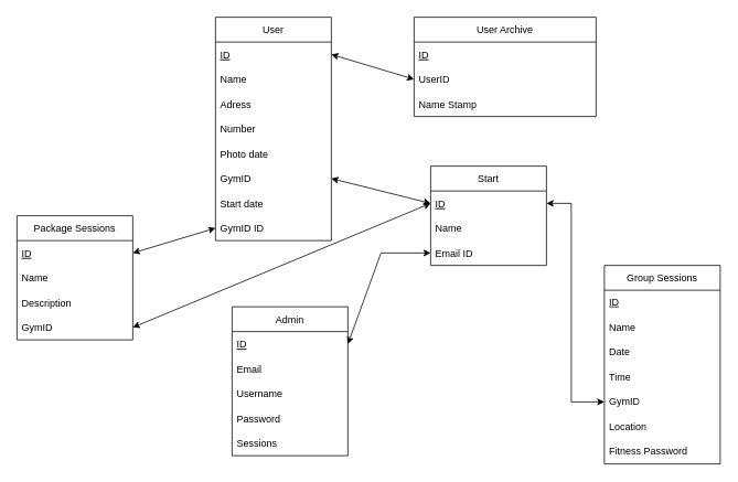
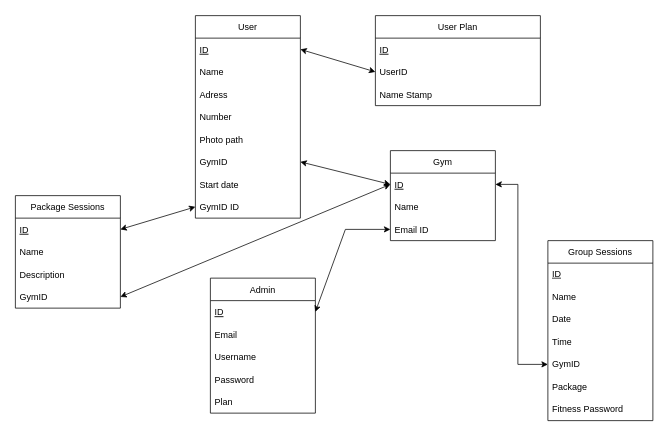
- <mxCell id="15" value="User Archive" style="swimlane;fontStyle=0;childLayout=stackLayout;horizontal=1;startSize=30;horizontalStack=0;resizeParent=1;resizeParentMax=0;resizeLast=0;collapsible=1;marginBottom=0;" parent="1" vertex="1"><mxGeometry x="500" y="20" width="220" height="120" as="geometry"><mxRectangle x="320" y="310" width="110" height="30" as="alternateBounds" /></mxGeometry></mxCell>
+ <mxCell id="15" value="User Plan" style="swimlane;fontStyle=0;childLayout=stackLayout;horizontal=1;startSize=30;horizontalStack=0;resizeParent=1;resizeParentMax=0;resizeLast=0;collapsible=1;marginBottom=0;" parent="1" vertex="1"><mxGeometry x="500" y="20" width="220" height="120" as="geometry"><mxRectangle x="320" y="310" width="110" height="30" as="alternateBounds" /></mxGeometry></mxCell>
- <mxCell id="7" value="Photo date" style="text;strokeColor=none;fillColor=none;align=left;verticalAlign=middle;spacingLeft=4;spacingRight=4;overflow=hidden;points=[[0,0.5],[1,0.5]];portConstraint=eastwest;rotatable=0;" parent="2" vertex="1"><mxGeometry y="150" width="140" height="30" as="geometry" /></mxCell>
+ <mxCell id="7" value="Photo path" style="text;strokeColor=none;fillColor=none;align=left;verticalAlign=middle;spacingLeft=4;spacingRight=4;overflow=hidden;points=[[0,0.5],[1,0.5]];portConstraint=eastwest;rotatable=0;" parent="2" vertex="1"><mxGeometry y="150" width="140" height="30" as="geometry" /></mxCell>
- <mxCell id="11" value="Start" style="swimlane;fontStyle=0;childLayout=stackLayout;horizontal=1;startSize=30;horizontalStack=0;resizeParent=1;resizeParentMax=0;resizeLast=0;collapsible=1;marginBottom=0;" parent="1" vertex="1"><mxGeometry x="520" y="200" width="140" height="120" as="geometry" /></mxCell>
+ <mxCell id="11" value="Gym" style="swimlane;fontStyle=0;childLayout=stackLayout;horizontal=1;startSize=30;horizontalStack=0;resizeParent=1;resizeParentMax=0;resizeLast=0;collapsible=1;marginBottom=0;" parent="1" vertex="1"><mxGeometry x="520" y="200" width="140" height="120" as="geometry" /></mxCell>
- <mxCell id="41" value="&lt;div&gt;Location&lt;/div&gt;" style="text;strokeColor=none;fillColor=none;align=left;verticalAlign=middle;spacingLeft=4;spacingRight=4;overflow=hidden;points=[[0,0.5],[1,0.5]];portConstraint=eastwest;rotatable=0;whiteSpace=wrap;html=1;" parent="35" vertex="1"><mxGeometry y="180" width="140" height="30" as="geometry" /></mxCell>
+ <mxCell id="41" value="&lt;div&gt;Package&lt;/div&gt;" style="text;strokeColor=none;fillColor=none;align=left;verticalAlign=middle;spacingLeft=4;spacingRight=4;overflow=hidden;points=[[0,0.5],[1,0.5]];portConstraint=eastwest;rotatable=0;whiteSpace=wrap;html=1;" parent="35" vertex="1"><mxGeometry y="180" width="140" height="30" as="geometry" /></mxCell>
- <mxCell id="24" value="Sessions" style="text;strokeColor=none;fillColor=none;align=left;verticalAlign=middle;spacingLeft=4;spacingRight=4;overflow=hidden;points=[[0,0.5],[1,0.5]];portConstraint=eastwest;rotatable=0;" parent="19" vertex="1"><mxGeometry y="150" width="140" height="30" as="geometry" /></mxCell>
+ <mxCell id="24" value="Plan" style="text;strokeColor=none;fillColor=none;align=left;verticalAlign=middle;spacingLeft=4;spacingRight=4;overflow=hidden;points=[[0,0.5],[1,0.5]];portConstraint=eastwest;rotatable=0;" parent="19" vertex="1"><mxGeometry y="150" width="140" height="30" as="geometry" /></mxCell>
